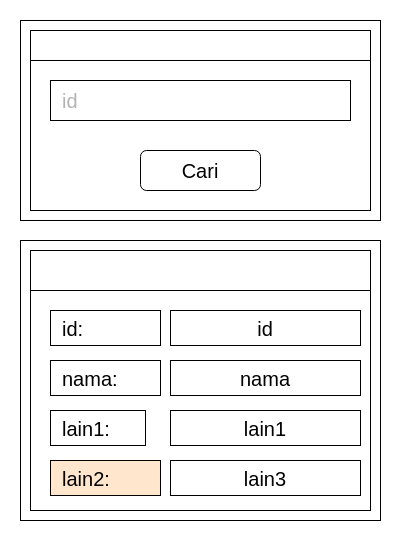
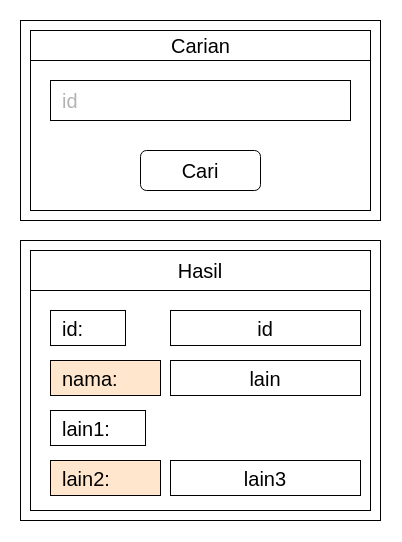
+ <mxCell id="5" value="Carian" style="text;html=1;align=center;verticalAlign=middle;resizable=0;points=[];autosize=1;strokeColor=none;fillColor=none;fontSize=20;" vertex="1" parent="1"><mxGeometry x="165" y="30" width="70" height="30" as="geometry" /></mxCell>
+ <mxCell id="11" value="Hasil" style="text;html=1;strokeColor=none;fillColor=none;align=center;verticalAlign=middle;whiteSpace=wrap;rounded=0;fontSize=20;" vertex="1" parent="1"><mxGeometry x="130" y="250" width="140" height="40" as="geometry" /></mxCell>
- <mxCell id="12" value="id:" style="rounded=0;whiteSpace=wrap;html=1;fontSize=20;movable=1;resizable=1;rotatable=1;deletable=1;editable=1;connectable=1;align=left;spacingLeft=10;" vertex="1" parent="1"><mxGeometry x="50" y="310" width="110" height="35" as="geometry" /></mxCell>
+ <mxCell id="12" value="id:" style="rounded=0;whiteSpace=wrap;html=1;fontSize=20;movable=1;resizable=1;rotatable=1;deletable=1;editable=1;connectable=1;align=left;spacingLeft=10;" vertex="1" parent="1"><mxGeometry x="50" y="310" width="75" height="35" as="geometry" /></mxCell>
- <mxCell id="13" value="nama:" style="rounded=0;whiteSpace=wrap;html=1;fontSize=20;movable=1;resizable=1;rotatable=1;deletable=1;editable=1;connectable=1;align=left;spacingLeft=10;" vertex="1" parent="1"><mxGeometry x="50" y="360" width="110" height="35" as="geometry" /></mxCell>
+ <mxCell id="13" value="nama:" style="rounded=0;whiteSpace=wrap;html=1;fontSize=20;movable=1;resizable=1;rotatable=1;deletable=1;editable=1;connectable=1;align=left;spacingLeft=10;fillColor=#ffe6cc;" vertex="1" parent="1"><mxGeometry x="50" y="360" width="110" height="35" as="geometry" /></mxCell>
- <mxCell id="18" value="nama" style="rounded=0;whiteSpace=wrap;html=1;fontSize=20;movable=1;resizable=1;rotatable=1;deletable=1;editable=1;connectable=1;align=center;spacingLeft=0;" vertex="1" parent="1"><mxGeometry x="170" y="360" width="190" height="35" as="geometry" /></mxCell>
+ <mxCell id="18" value="lain" style="rounded=0;whiteSpace=wrap;html=1;fontSize=20;movable=1;resizable=1;rotatable=1;deletable=1;editable=1;connectable=1;align=center;spacingLeft=0;" vertex="1" parent="1"><mxGeometry x="170" y="360" width="190" height="35" as="geometry" /></mxCell>
- <mxCell id="17" value="lain1" style="rounded=0;whiteSpace=wrap;html=1;fontSize=20;movable=1;resizable=1;rotatable=1;deletable=1;editable=1;connectable=1;align=center;spacingLeft=0;" vertex="1" parent="1"><mxGeometry x="170" y="410" width="190" height="35" as="geometry" /></mxCell>
